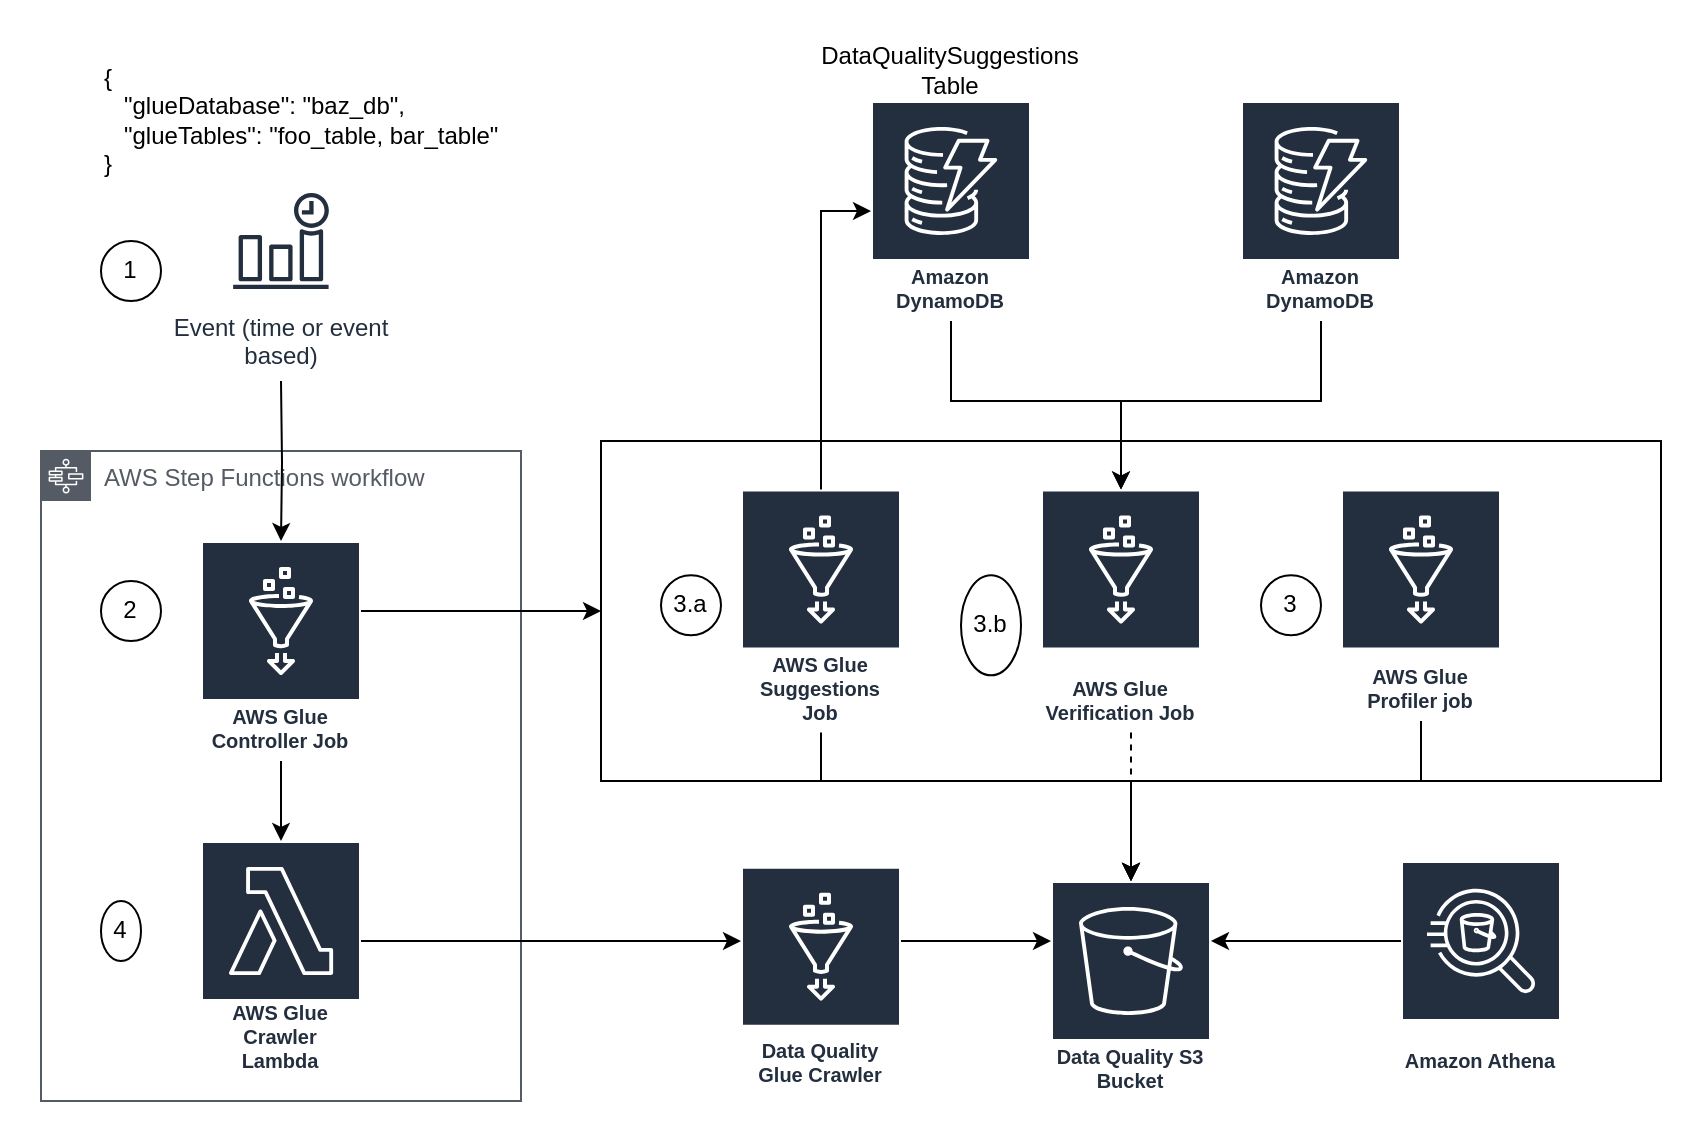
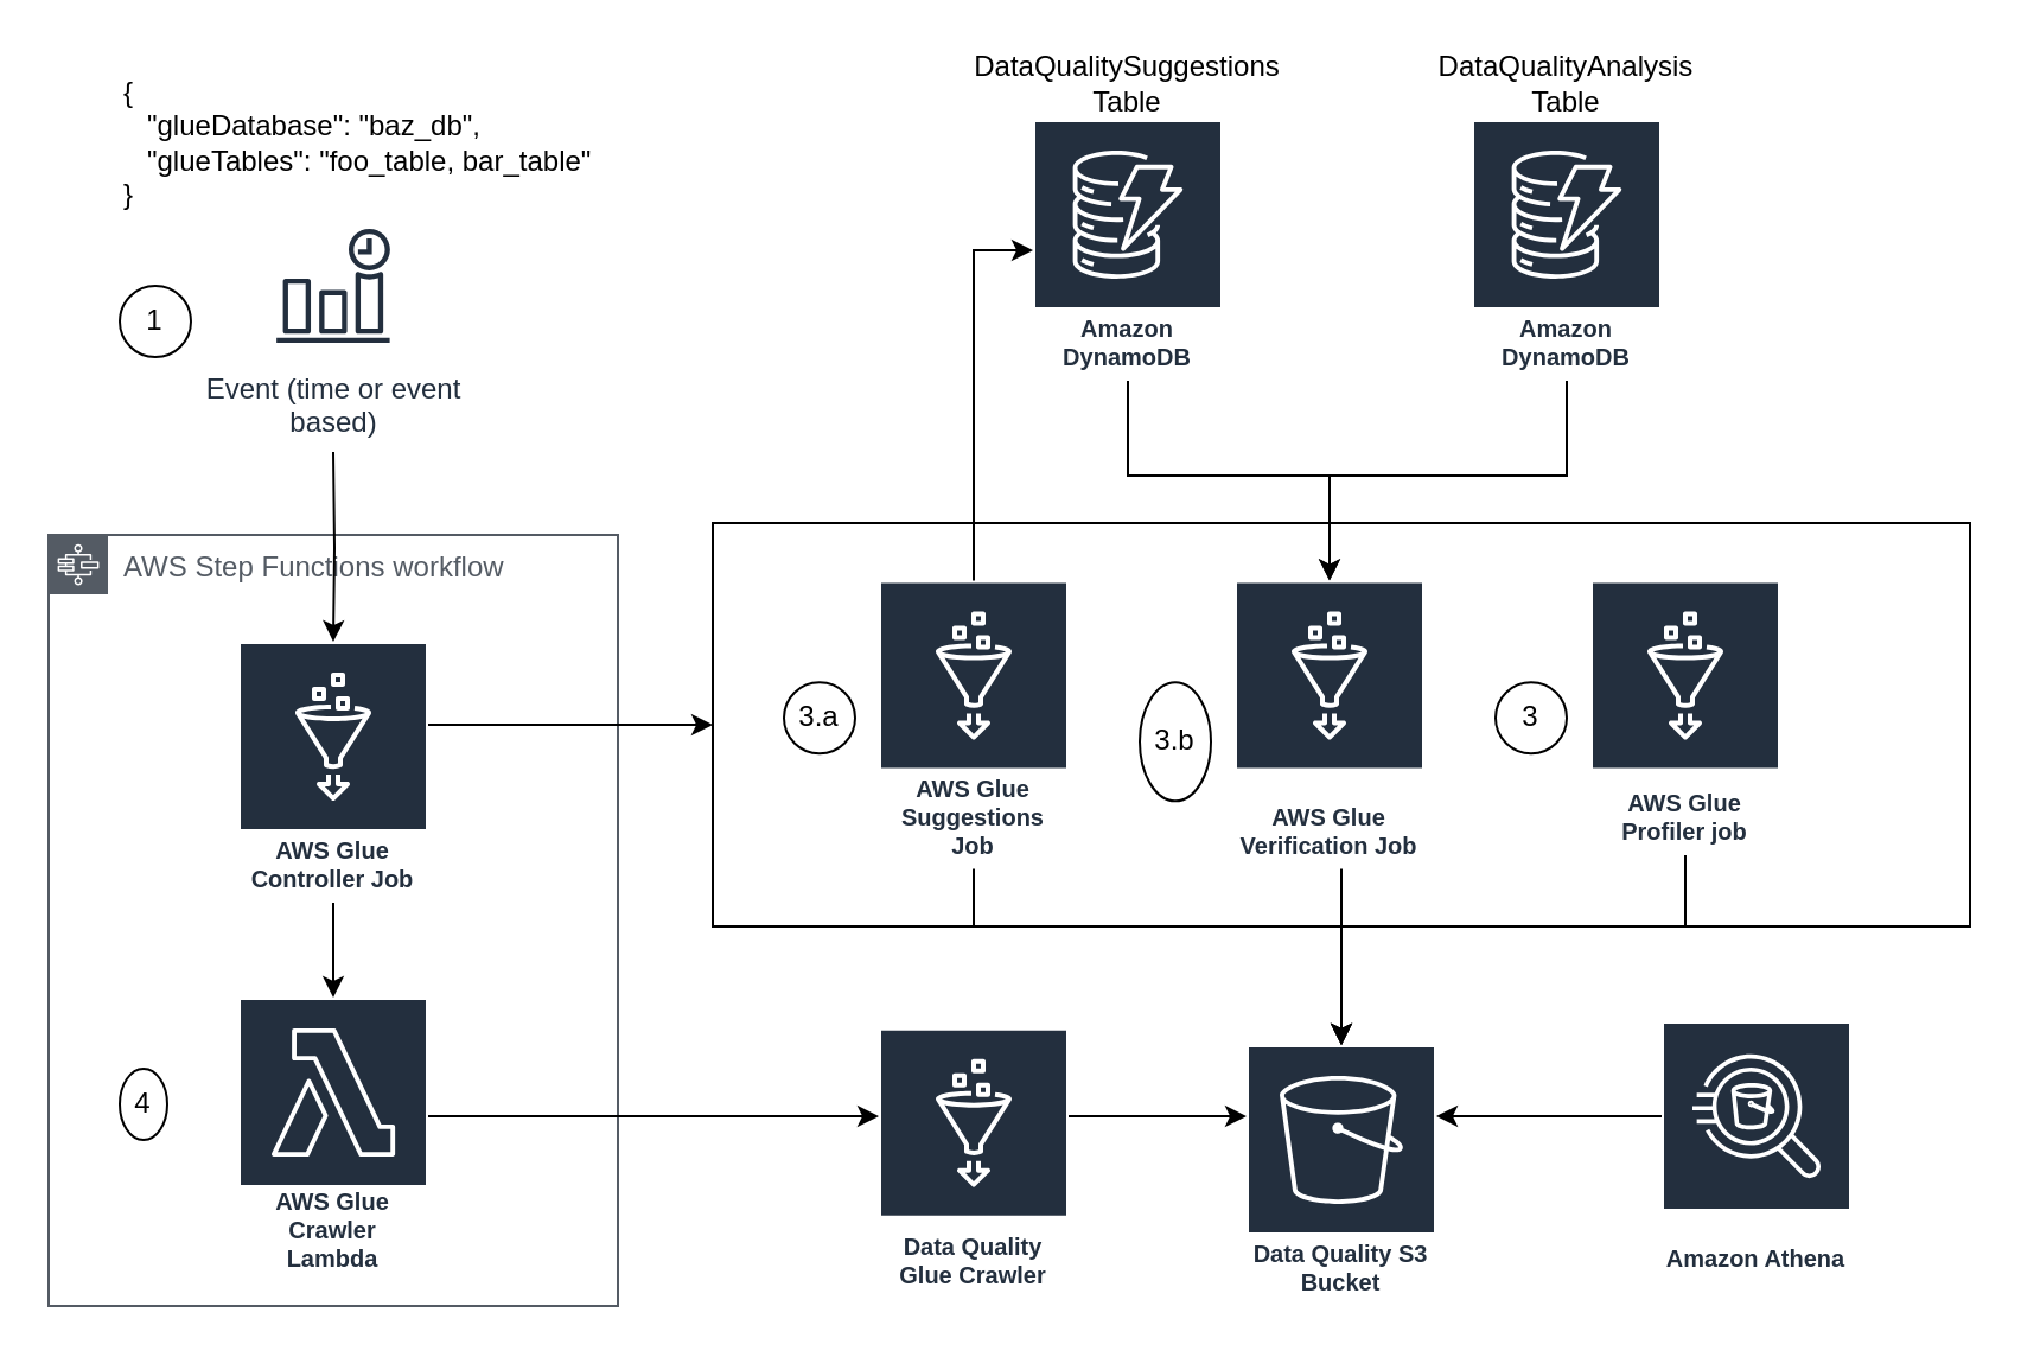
+ <mxCell id="32" value="DataQualityAnalysis Table" style="rounded=0;whiteSpace=wrap;html=1;fillColor=none;strokeColor=none;" vertex="1" parent="1"><mxGeometry x="605" y="20" width="110" height="30" as="geometry" /></mxCell>
- <mxCell id="36" value="2" style="ellipse;whiteSpace=wrap;html=1;aspect=fixed;fillColor=none;" vertex="1" parent="1"><mxGeometry x="50" y="290" width="30" height="30" as="geometry" /></mxCell>
- <mxCell id="27" style="edgeStyle=orthogonalEdgeStyle;rounded=0;orthogonalLoop=1;jettySize=auto;html=1;dashed=1;" edge="1" parent="1" source="18" target="9"><mxGeometry relative="1" as="geometry"><Array as="points"><mxPoint x="565" y="390" /><mxPoint x="565" y="390" /></Array></mxGeometry></mxCell>
+ <mxCell id="27" style="edgeStyle=orthogonalEdgeStyle;rounded=0;orthogonalLoop=1;jettySize=auto;html=1;" edge="1" parent="1" source="18" target="9"><mxGeometry relative="1" as="geometry"><Array as="points"><mxPoint x="565" y="390" /><mxPoint x="565" y="390" /></Array></mxGeometry></mxCell>
